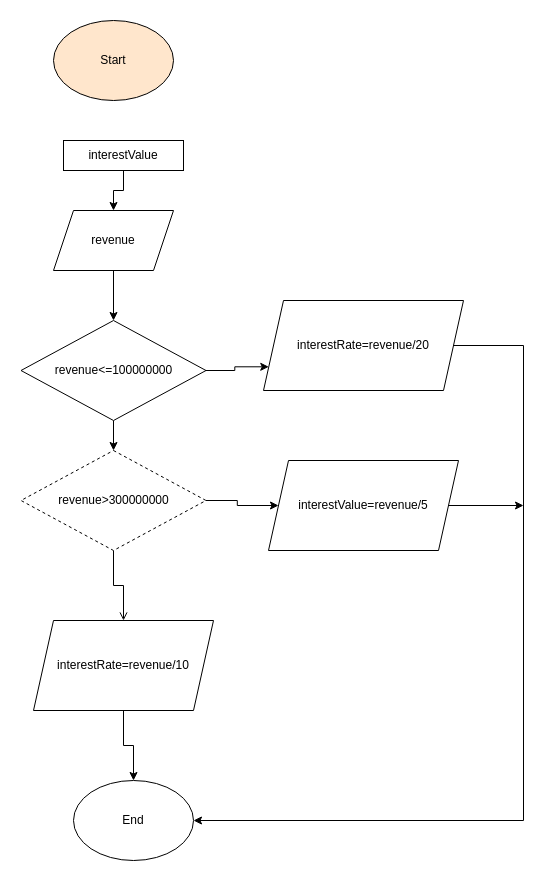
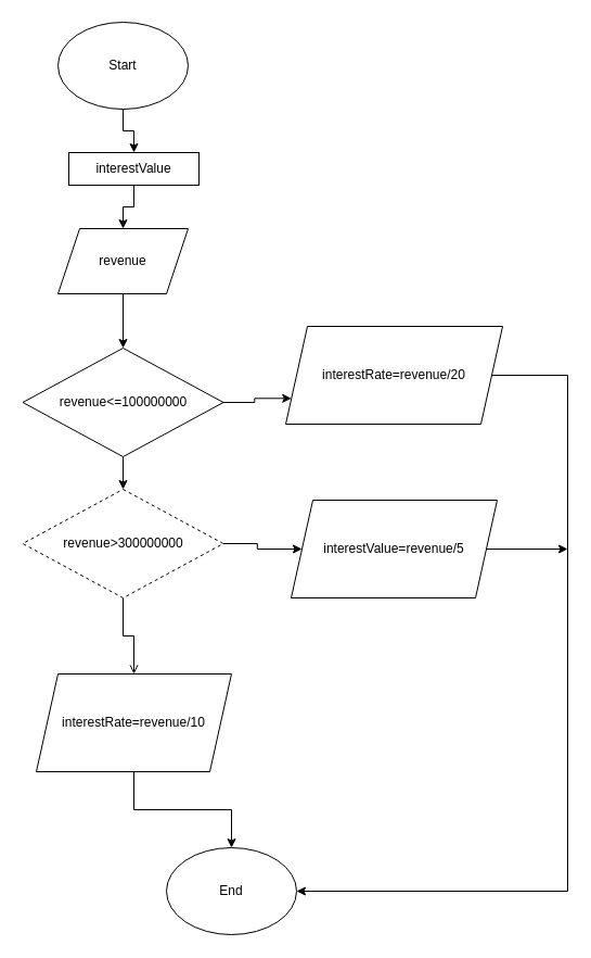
- <mxCell id="3" value="Start" style="ellipse;whiteSpace=wrap;html=1;fillColor=#ffe6cc;" parent="1" vertex="1"><mxGeometry x="53" y="20" width="120" height="80" as="geometry" /></mxCell>
+ <mxCell id="3" value="Start" style="ellipse;whiteSpace=wrap;html=1;" parent="1" vertex="1"><mxGeometry x="53" y="20" width="120" height="80" as="geometry" /></mxCell>
+ <mxCell id="2" style="edgeStyle=orthogonalEdgeStyle;rounded=0;orthogonalLoop=1;jettySize=auto;html=1;" parent="1" source="3" target="13" edge="1"><mxGeometry relative="1" as="geometry" /></mxCell>
- <mxCell id="20" value="End" style="ellipse;whiteSpace=wrap;html=1;" parent="1" vertex="1"><mxGeometry x="73" y="780" width="120" height="80" as="geometry" /></mxCell>
+ <mxCell id="20" value="End" style="ellipse;whiteSpace=wrap;html=1;" parent="1" vertex="1"><mxGeometry x="153" y="780" width="120" height="80" as="geometry" /></mxCell>
